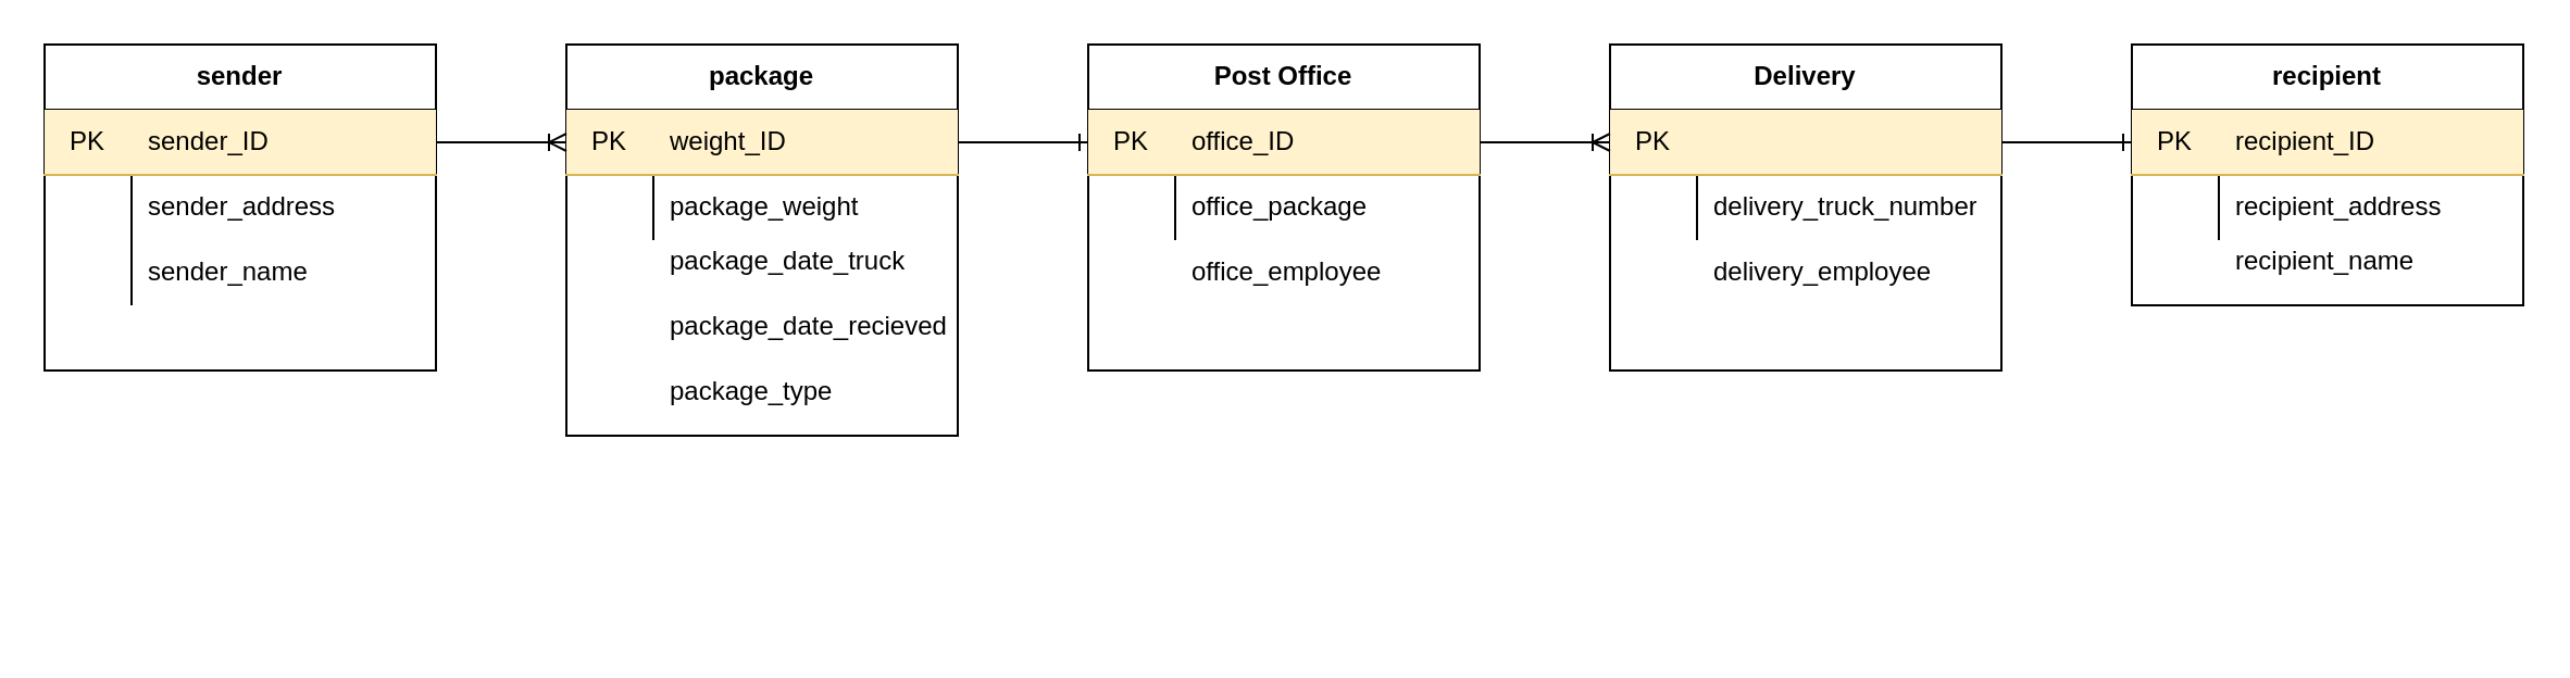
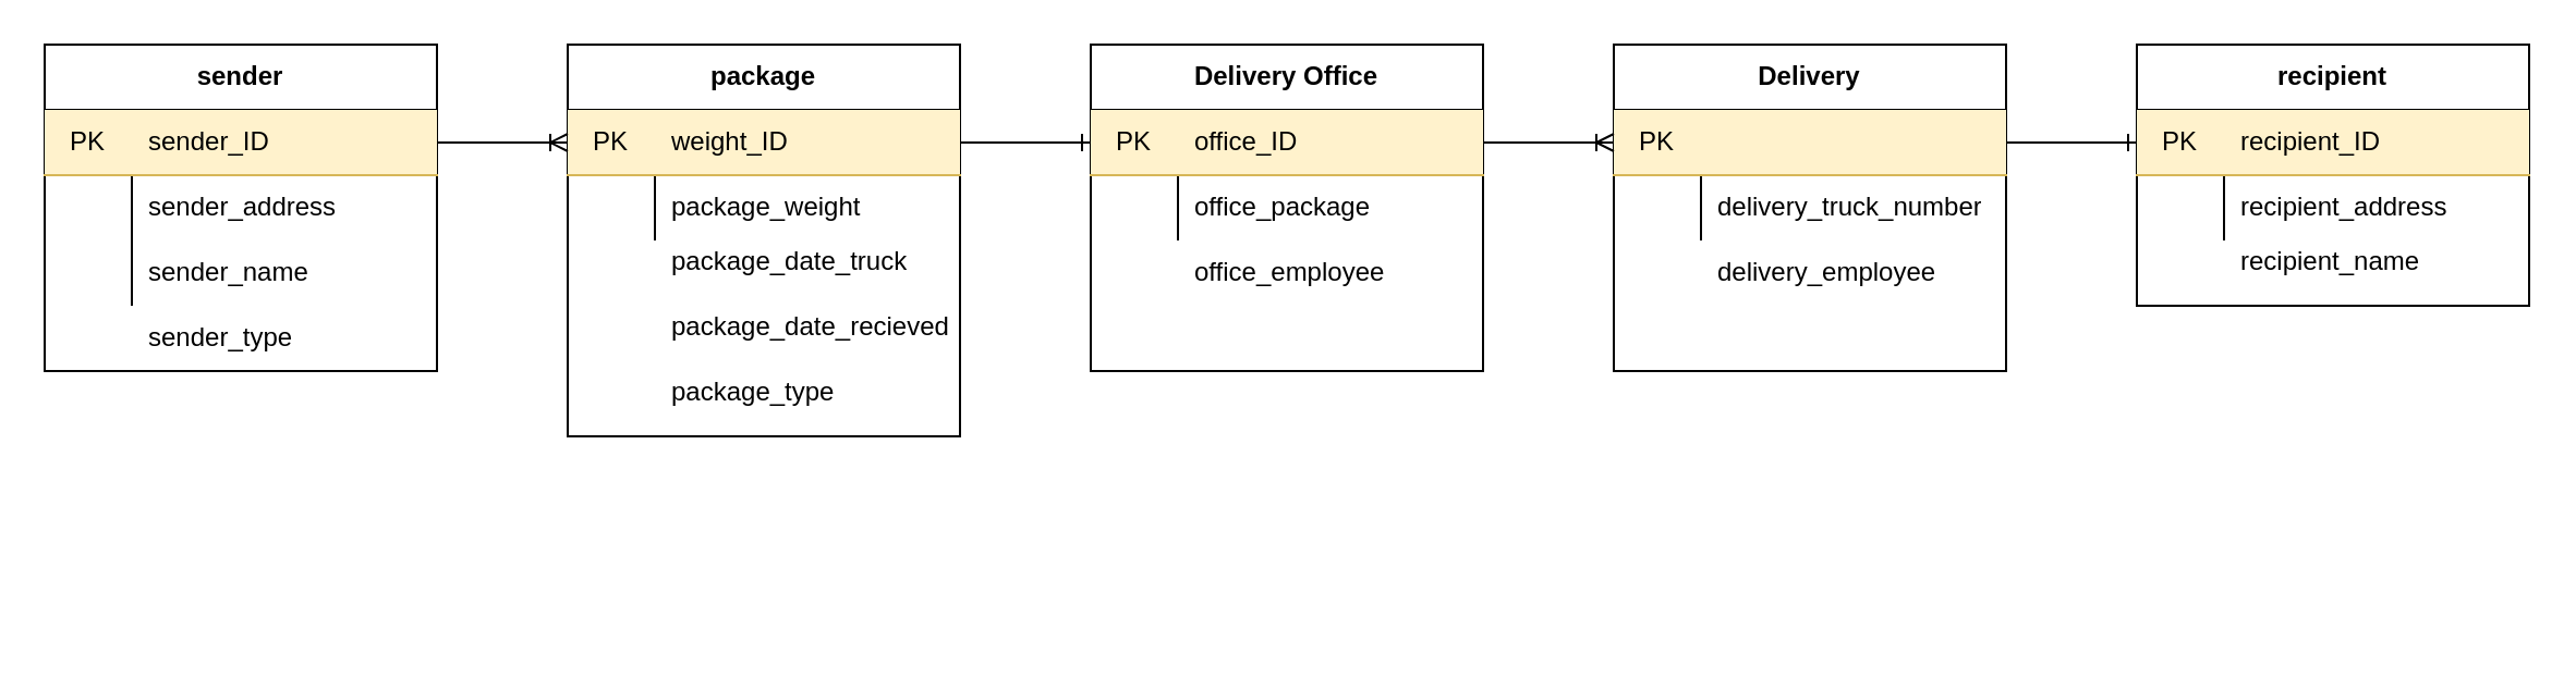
- <mxCell id="35" value="Post Office" style="shape=table;html=1;whiteSpace=wrap;startSize=30;container=1;collapsible=0;childLayout=tableLayout;fixedRows=1;rowLines=0;fontStyle=1;align=center;" parent="34" vertex="1"><mxGeometry width="180" height="150" as="geometry" /></mxCell>
+ <mxCell id="35" value="Delivery Office" style="shape=table;html=1;whiteSpace=wrap;startSize=30;container=1;collapsible=0;childLayout=tableLayout;fixedRows=1;rowLines=0;fontStyle=1;align=center;" parent="34" vertex="1"><mxGeometry width="180" height="150" as="geometry" /></mxCell>
+ <mxCell id="13" value="sender_type" style="shape=partialRectangle;html=1;whiteSpace=wrap;connectable=0;fillColor=none;top=0;left=0;bottom=0;right=0;align=left;spacingLeft=6;overflow=hidden;" parent="1" vertex="1"><mxGeometry x="60" y="140" width="140" height="30" as="geometry" /></mxCell>
